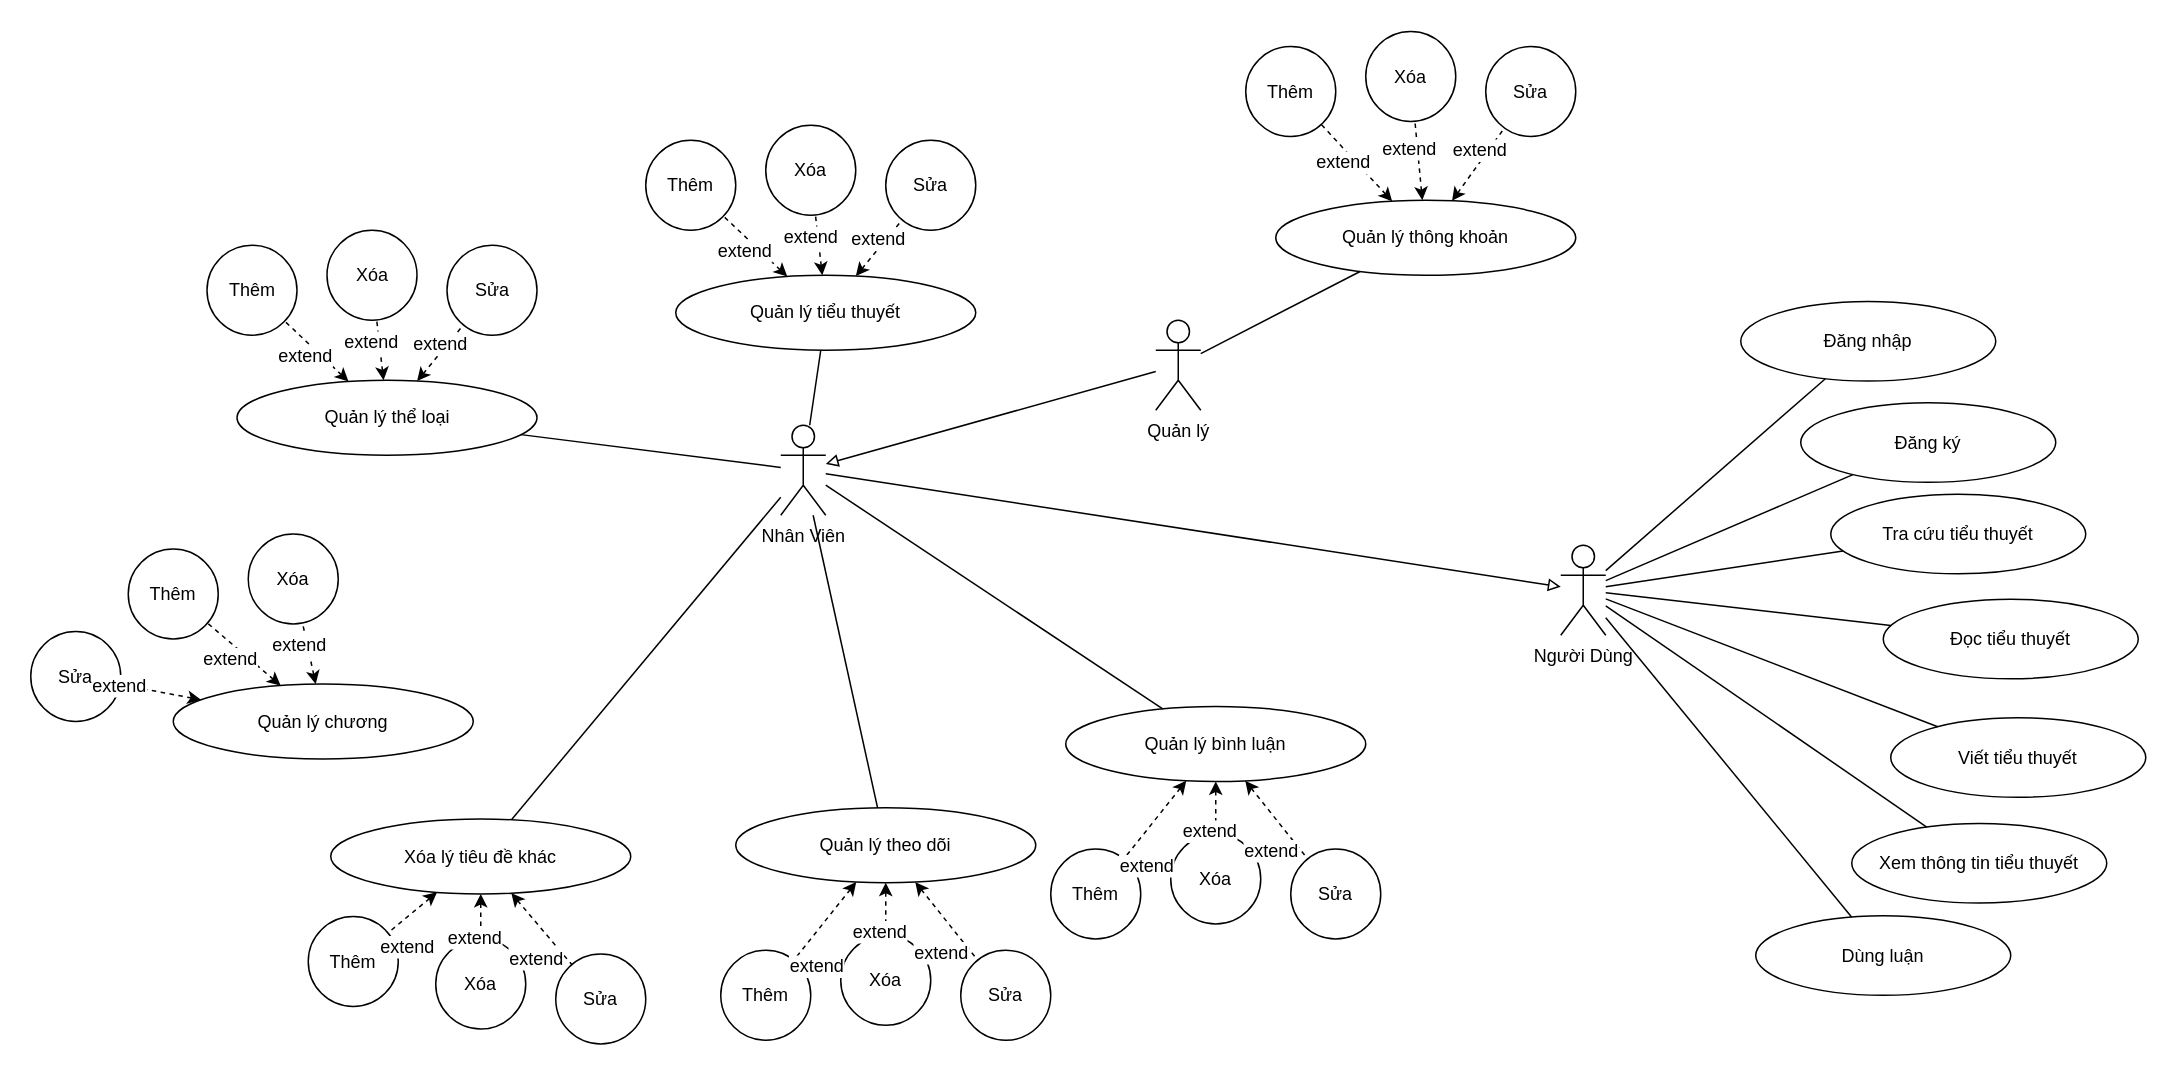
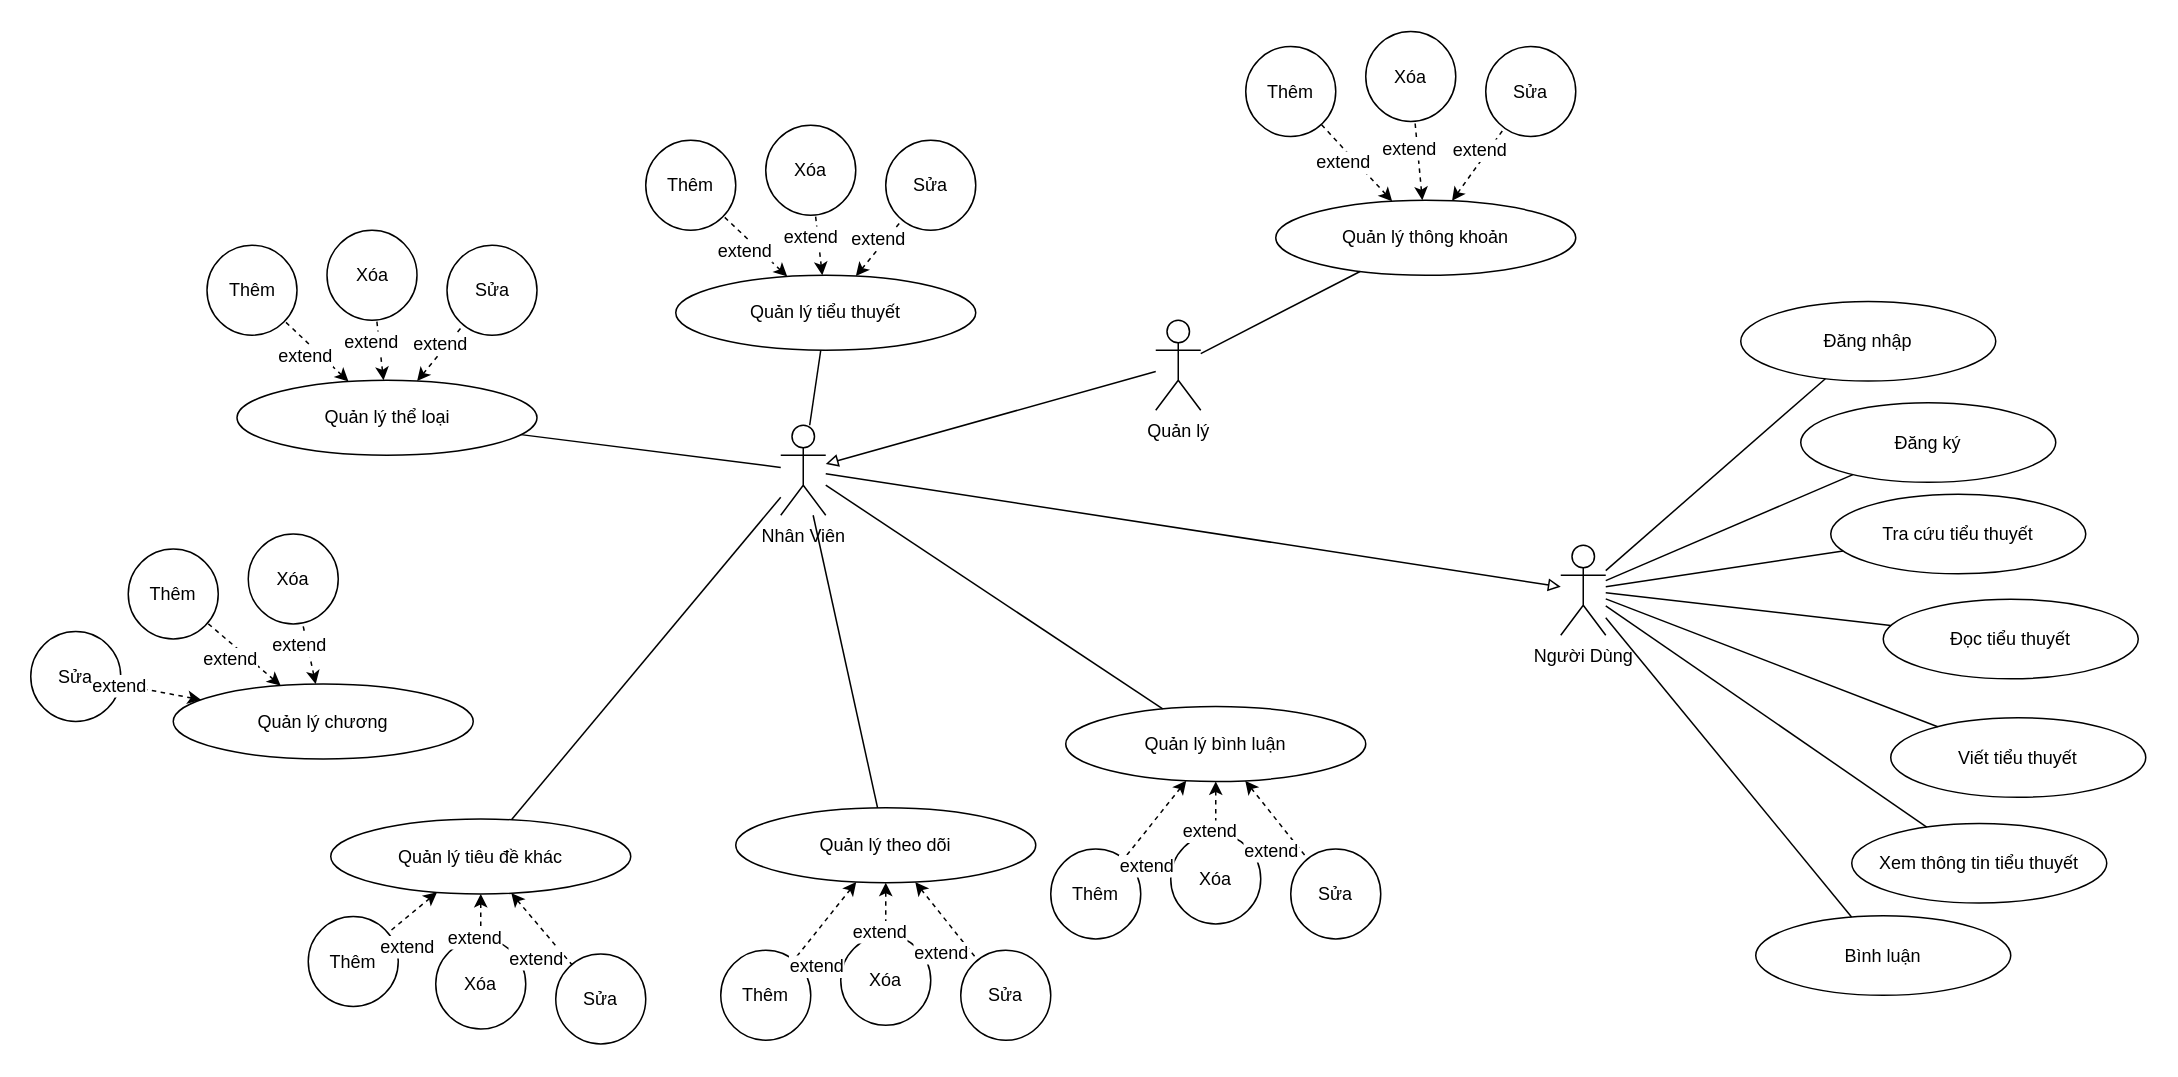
- <mxCell id="35" value="Xóa lý tiêu đề khác" style="ellipse;whiteSpace=wrap;html=1;" vertex="1" parent="1"><mxGeometry x="220" y="545.5" width="200" height="50" as="geometry" /></mxCell>
+ <mxCell id="35" value="Quản lý tiêu đề khác" style="ellipse;whiteSpace=wrap;html=1;" vertex="1" parent="1"><mxGeometry x="220" y="545.5" width="200" height="50" as="geometry" /></mxCell>
- <mxCell id="95" value="Dùng luận" style="ellipse;whiteSpace=wrap;html=1;" vertex="1" parent="1"><mxGeometry x="1170" y="610" width="170" height="53" as="geometry" /></mxCell>
+ <mxCell id="95" value="Bình luận" style="ellipse;whiteSpace=wrap;html=1;" vertex="1" parent="1"><mxGeometry x="1170" y="610" width="170" height="53" as="geometry" /></mxCell>
